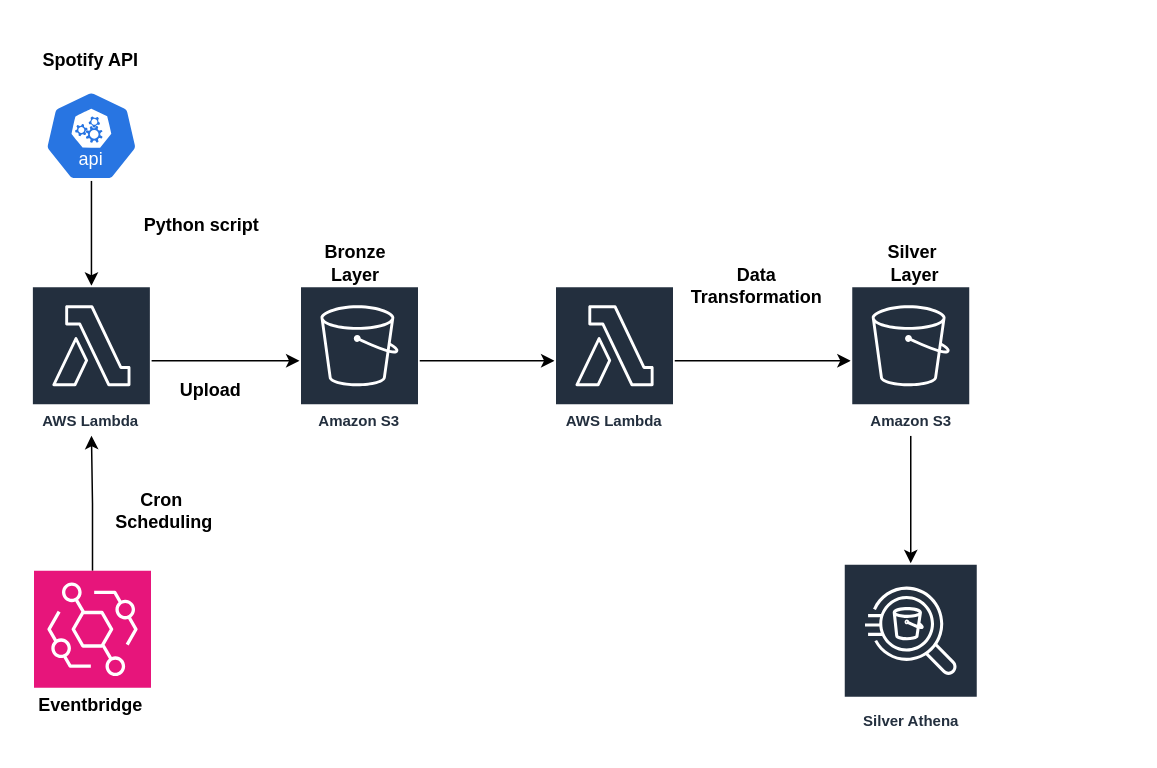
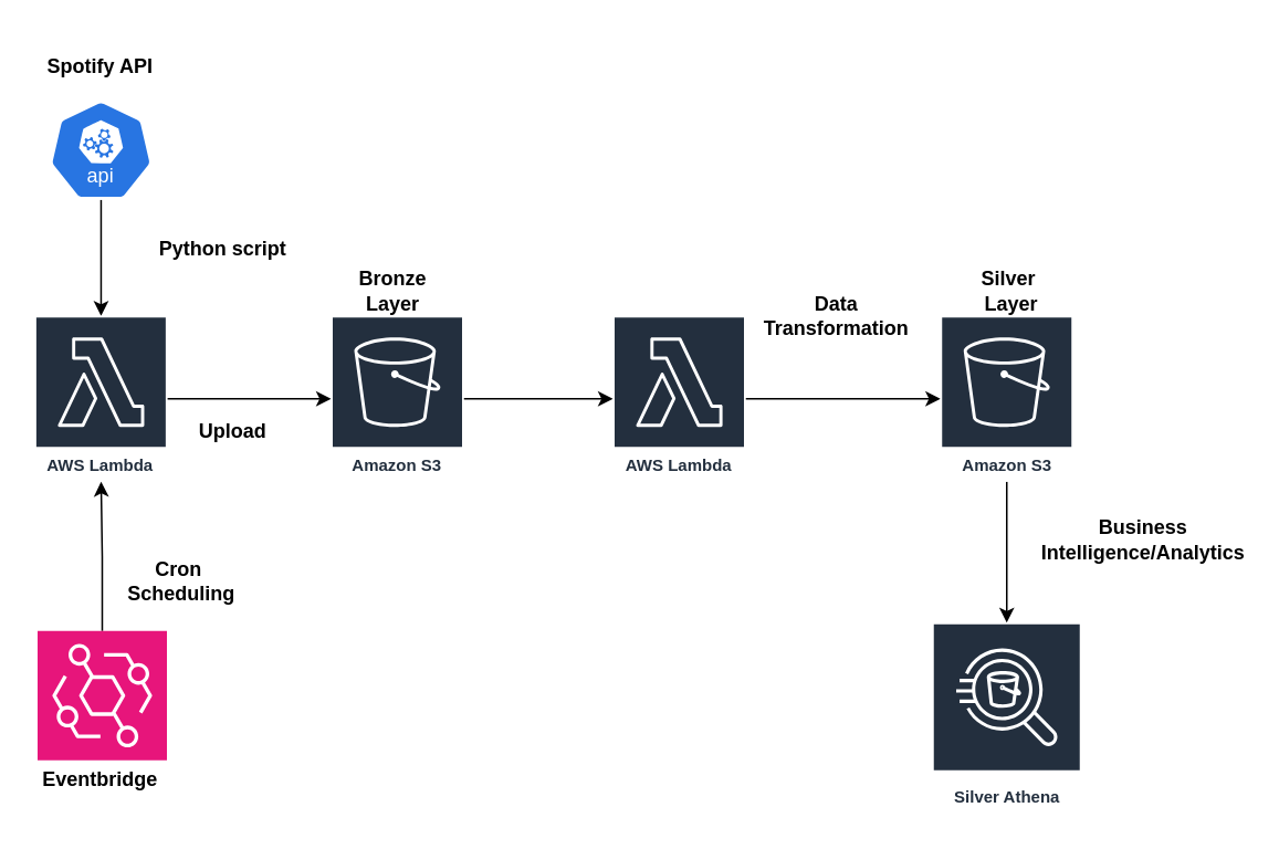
+ <mxCell id="10" value="&lt;font style=&quot;font-size: 12px;&quot;&gt;&lt;b style=&quot;&quot;&gt;Business Intelligence/Analytics&lt;/b&gt;&lt;/font&gt;" style="text;html=1;align=center;verticalAlign=middle;whiteSpace=wrap;rounded=0;" parent="1" vertex="1"><mxGeometry x="629" y="300" width="120" height="50" as="geometry" /></mxCell>
- <mxCell id="15" value="&lt;font style=&quot;font-size: 12px;&quot;&gt;&lt;b style=&quot;&quot;&gt;Cron&amp;nbsp;&lt;br&gt;Scheduling&lt;/b&gt;&lt;/font&gt;" style="text;html=1;align=center;verticalAlign=middle;whiteSpace=wrap;rounded=0;" parent="1" vertex="1"><mxGeometry x="69" y="320" width="80" height="40" as="geometry" /></mxCell>
+ <mxCell id="15" value="&lt;font style=&quot;font-size: 12px;&quot;&gt;&lt;b style=&quot;&quot;&gt;Cron&amp;nbsp;&lt;br&gt;Scheduling&lt;/b&gt;&lt;/font&gt;" style="text;html=1;align=center;verticalAlign=middle;whiteSpace=wrap;rounded=0;" parent="1" vertex="1"><mxGeometry x="69" y="330" width="80" height="40" as="geometry" /></mxCell>
